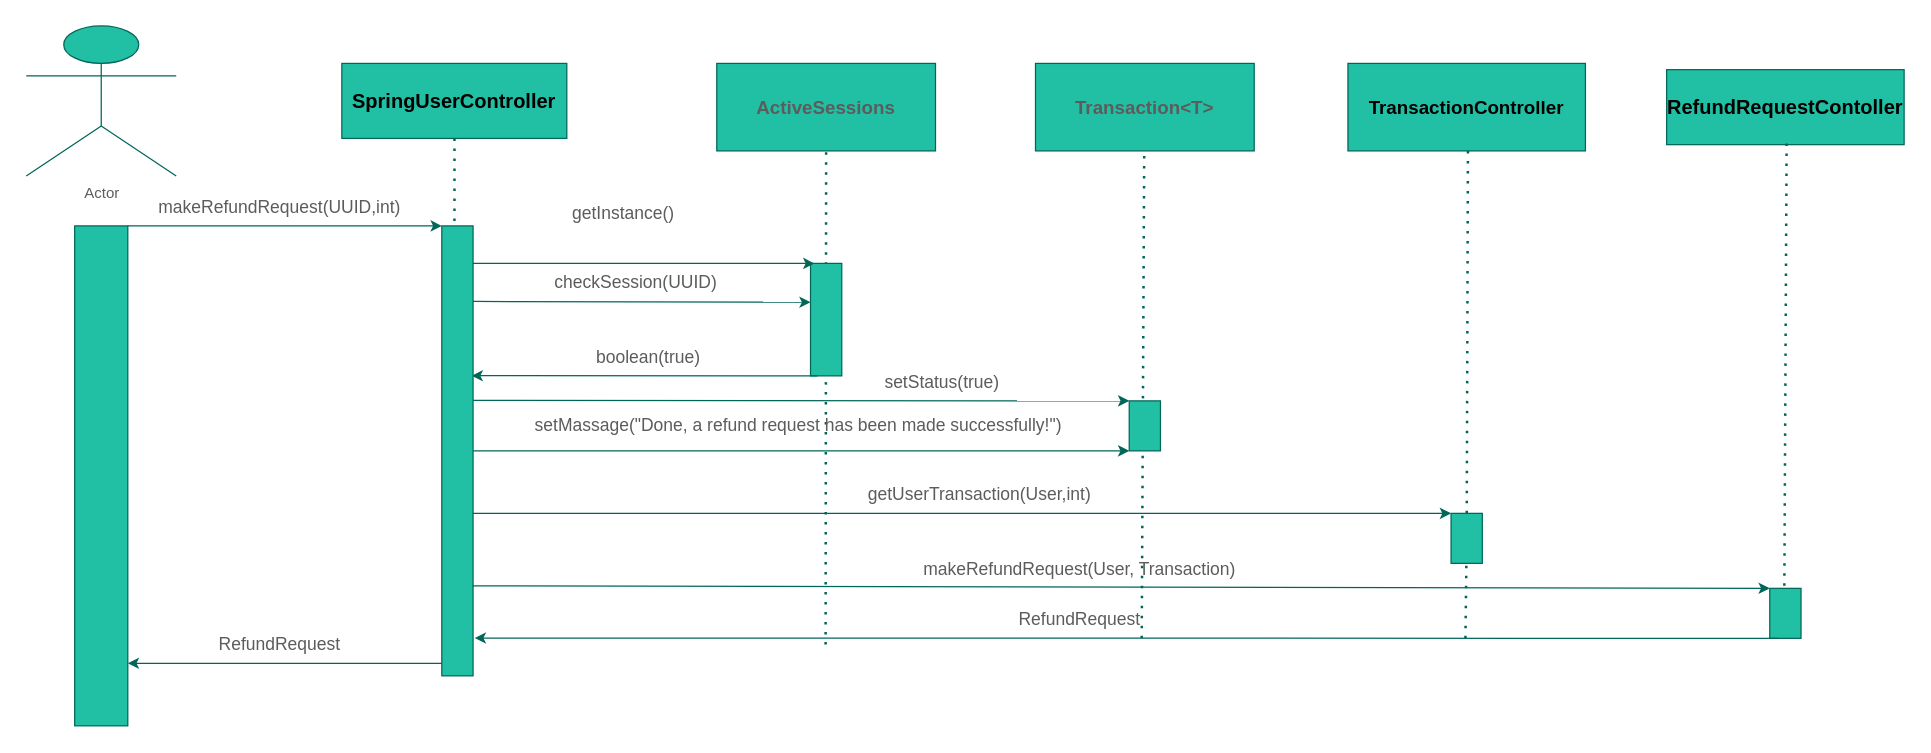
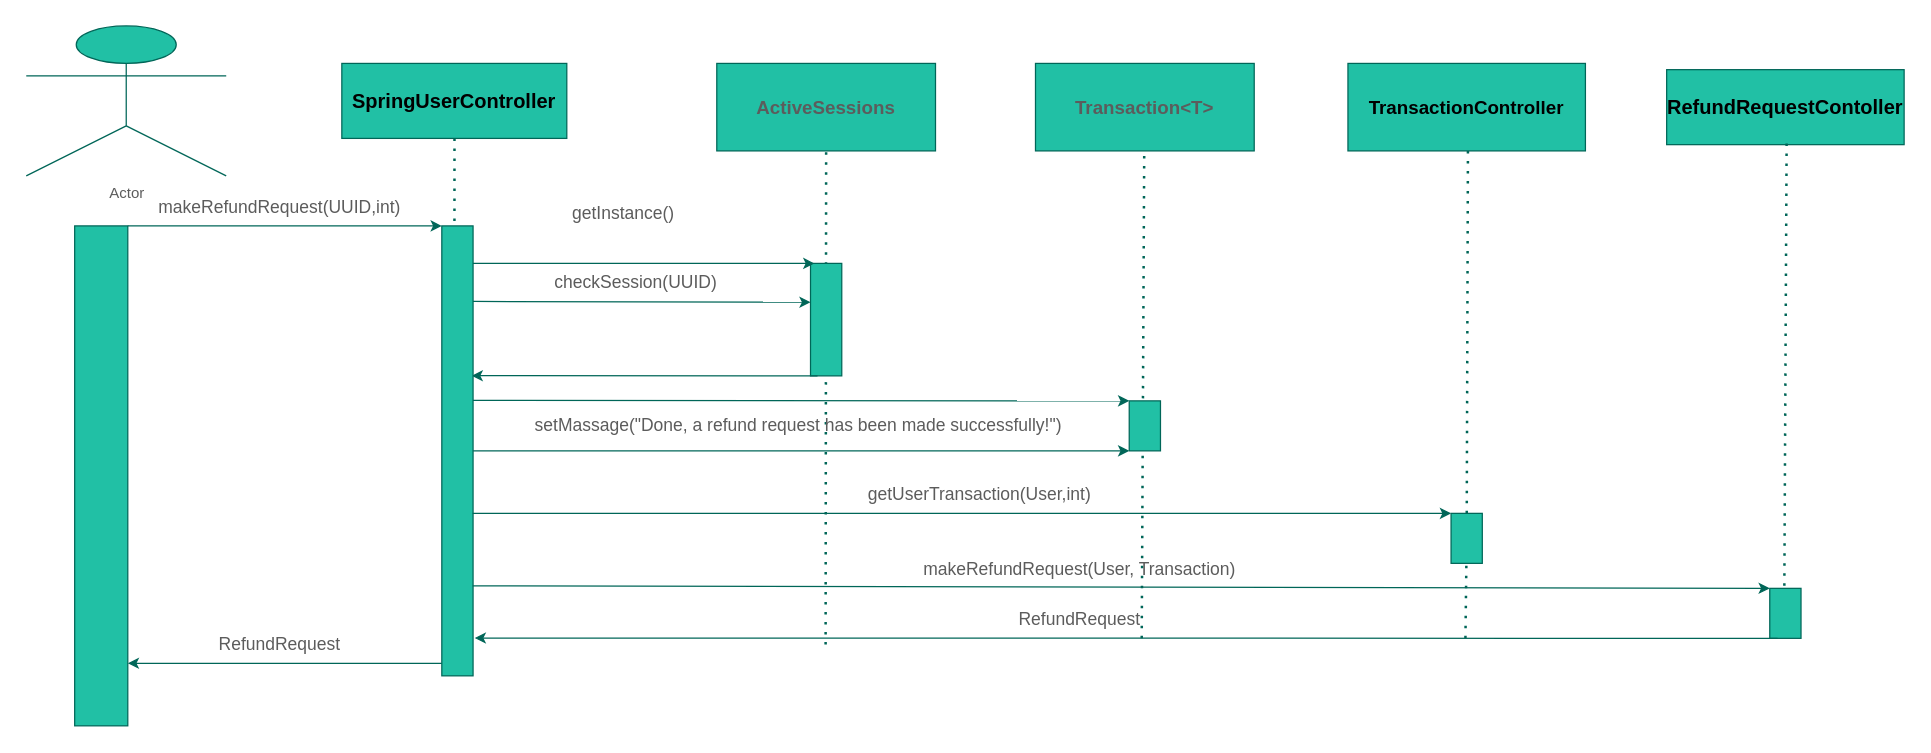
- <mxCell id="2" value="Actor" style="shape=umlActor;verticalLabelPosition=bottom;verticalAlign=top;html=1;outlineConnect=0;fillColor=#21C0A5;strokeColor=#006658;fontColor=#5C5C5C;" vertex="1" parent="1"><mxGeometry x="20.5" y="20" width="120" height="120" as="geometry" /></mxCell>
+ <mxCell id="2" value="Actor" style="shape=umlActor;verticalLabelPosition=bottom;verticalAlign=top;html=1;outlineConnect=0;fillColor=#21C0A5;strokeColor=#006658;fontColor=#5C5C5C;" vertex="1" parent="1"><mxGeometry x="20.5" y="20" width="160" height="120" as="geometry" /></mxCell>
- <mxCell id="26" value="&lt;font style=&quot;font-size: 14px;&quot;&gt;boolean(true)&lt;/font&gt;" style="text;html=1;align=center;verticalAlign=middle;resizable=0;points=[];autosize=1;strokeColor=none;fillColor=none;fontColor=#5C5C5C;" vertex="1" parent="1"><mxGeometry x="463" y="270" width="110" height="30" as="geometry" /></mxCell>
- <mxCell id="13" value="&lt;font style=&quot;font-size: 14px;&quot;&gt;setStatus(true)&lt;/font&gt;" style="text;html=1;align=center;verticalAlign=middle;resizable=0;points=[];autosize=1;strokeColor=none;fillColor=none;fontColor=#5C5C5C;" vertex="1" parent="1"><mxGeometry x="693" y="290" width="120" height="30" as="geometry" /></mxCell>
